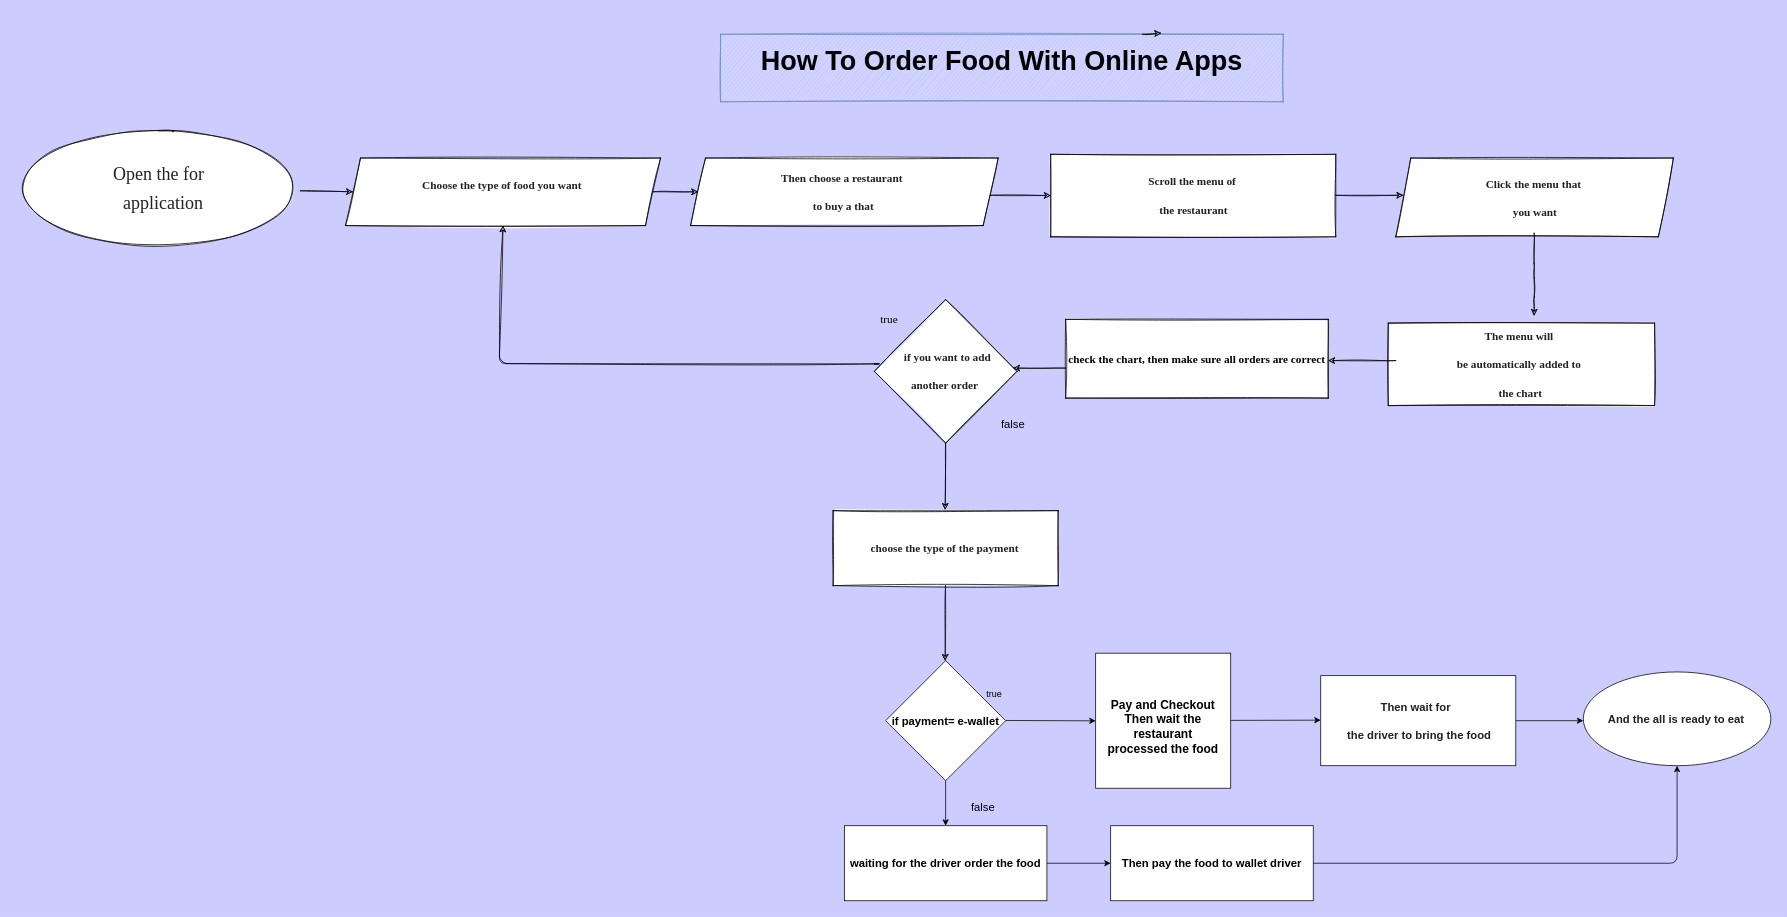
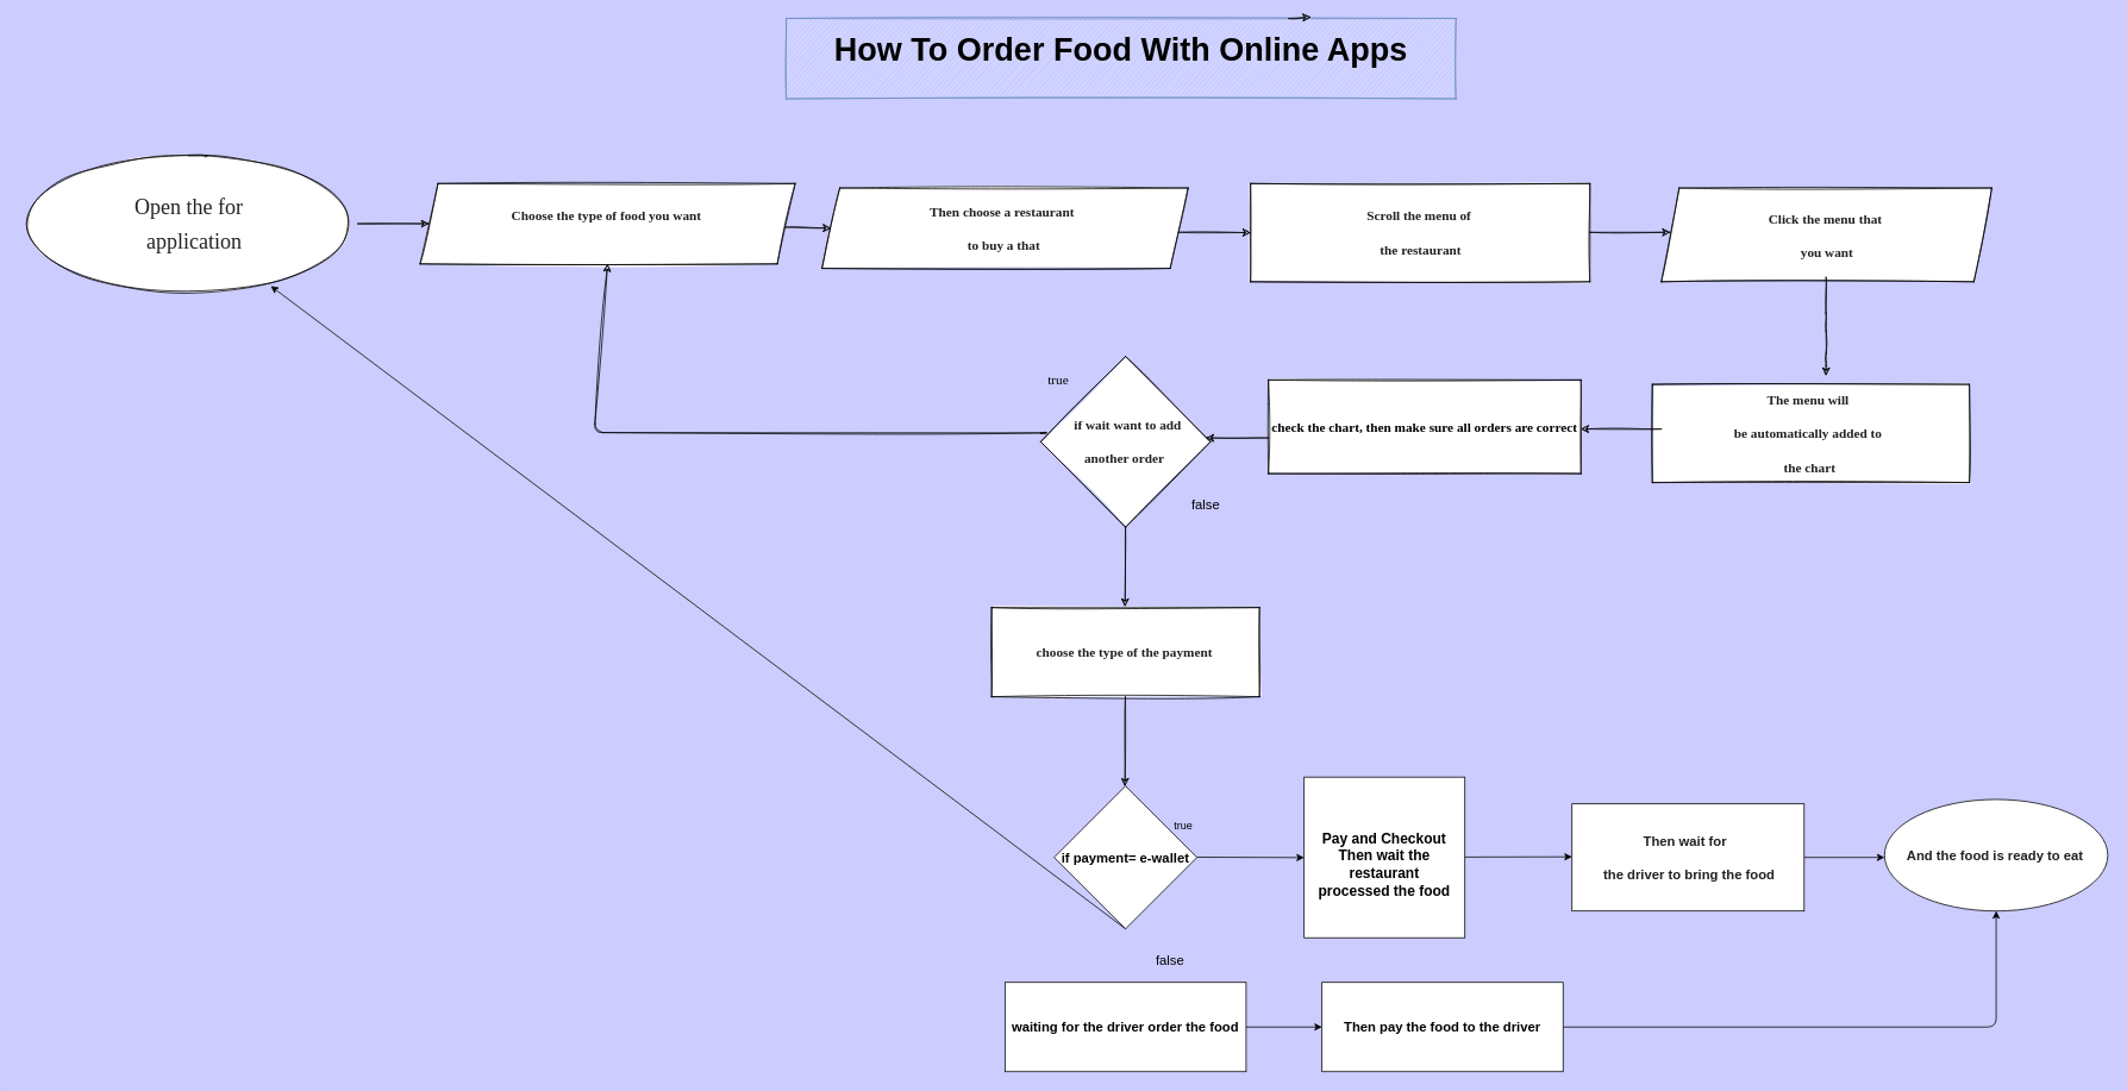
- <mxCell id="2" value="&lt;h1 style=&quot;font-size: 36px;&quot;&gt;How To Order Food With Online Apps&lt;br style=&quot;font-size: 36px;&quot;&gt;&lt;/h1&gt;" style="text;html=1;strokeColor=#6c8ebf;fillColor=#dae8fc;spacing=5;spacingTop=-20;whiteSpace=wrap;overflow=hidden;rounded=0;sketch=1;align=center;fontSize=36;" vertex="1" parent="1"><mxGeometry x="960" y="45" width="750" height="90" as="geometry" /></mxCell>
+ <mxCell id="2" value="&lt;h1 style=&quot;font-size: 36px;&quot;&gt;How To Order Food With Online Apps&lt;br style=&quot;font-size: 36px;&quot;&gt;&lt;/h1&gt;" style="text;html=1;strokeColor=#6c8ebf;fillColor=#dae8fc;spacing=5;spacingTop=-20;whiteSpace=wrap;overflow=hidden;rounded=0;sketch=1;align=center;fontSize=36;" vertex="1" parent="1"><mxGeometry x="880" y="20" width="750" height="90" as="geometry" /></mxCell>
- <mxCell id="6" value="&lt;pre class=&quot;tw-data-text tw-text-large tw-ta&quot; id=&quot;tw-target-text&quot; dir=&quot;ltr&quot; style=&quot;line-height: 36px ; border: none ; padding: 2px 0.14em 2px 0px ; position: relative ; margin-top: -2px ; margin-bottom: -2px ; resize: none ; font-family: inherit ; overflow: hidden ; width: 270.019px ; overflow-wrap: break-word ; color: rgb(32 , 33 , 36) ; font-size: 15px&quot;&gt;&lt;b style=&quot;font-family: inherit ; white-space: normal&quot;&gt;&lt;span class=&quot;Y2IQFc&quot; lang=&quot;en&quot;&gt;Choose the type &lt;/span&gt;of &lt;span style=&quot;font-family: inherit&quot;&gt;food you want&lt;/span&gt;&lt;/b&gt;&lt;br&gt;&lt;/pre&gt;&lt;div style=&quot;font-size: 15px&quot;&gt;&lt;span class=&quot;Y2IQFc&quot; lang=&quot;en&quot; style=&quot;font-size: 15px&quot;&gt;&lt;br style=&quot;font-size: 15px&quot;&gt;&lt;/span&gt;&lt;/div&gt;" style="shape=parallelogram;perimeter=parallelogramPerimeter;whiteSpace=wrap;html=1;fixedSize=1;sketch=1;fontFamily=Georgia;fontSize=15;" vertex="1" parent="1"><mxGeometry x="460" y="210" width="420" height="90" as="geometry" /></mxCell>
+ <mxCell id="6" value="&lt;pre class=&quot;tw-data-text tw-text-large tw-ta&quot; id=&quot;tw-target-text&quot; dir=&quot;ltr&quot; style=&quot;line-height: 36px ; border: none ; padding: 2px 0.14em 2px 0px ; position: relative ; margin-top: -2px ; margin-bottom: -2px ; resize: none ; font-family: inherit ; overflow: hidden ; width: 270.019px ; overflow-wrap: break-word ; color: rgb(32 , 33 , 36) ; font-size: 15px&quot;&gt;&lt;b style=&quot;font-family: inherit ; white-space: normal&quot;&gt;&lt;span class=&quot;Y2IQFc&quot; lang=&quot;en&quot;&gt;Choose the type &lt;/span&gt;of &lt;span style=&quot;font-family: inherit&quot;&gt;food you want&lt;/span&gt;&lt;/b&gt;&lt;br&gt;&lt;/pre&gt;&lt;div style=&quot;font-size: 15px&quot;&gt;&lt;span class=&quot;Y2IQFc&quot; lang=&quot;en&quot; style=&quot;font-size: 15px&quot;&gt;&lt;br style=&quot;font-size: 15px&quot;&gt;&lt;/span&gt;&lt;/div&gt;" style="shape=parallelogram;perimeter=parallelogramPerimeter;whiteSpace=wrap;html=1;fixedSize=1;sketch=1;fontFamily=Georgia;fontSize=15;" vertex="1" parent="1"><mxGeometry x="470" y="205" width="420" height="90" as="geometry" /></mxCell>
- <mxCell id="18" value="&lt;pre class=&quot;tw-data-text tw-text-large tw-ta&quot; id=&quot;tw-target-text&quot; dir=&quot;ltr&quot; style=&quot;font-size: 15px ; line-height: 36px ; border: none ; padding: 2px 0.14em 2px 0px ; position: relative ; margin-top: -2px ; margin-bottom: -2px ; resize: none ; font-family: inherit ; overflow: hidden ; width: 270.019px ; overflow-wrap: break-word ; color: rgb(32 , 33 , 36)&quot;&gt;&lt;span class=&quot;Y2IQFc&quot; lang=&quot;en&quot; style=&quot;font-size: 15px&quot;&gt;   if you want to add &lt;/span&gt;&lt;/pre&gt;&lt;pre class=&quot;tw-data-text tw-text-large tw-ta&quot; id=&quot;tw-target-text&quot; dir=&quot;ltr&quot; style=&quot;font-size: 15px ; line-height: 36px ; border: none ; padding: 2px 0.14em 2px 0px ; position: relative ; margin-top: -2px ; margin-bottom: -2px ; resize: none ; font-family: inherit ; overflow: hidden ; width: 270.019px ; overflow-wrap: break-word ; color: rgb(32 , 33 , 36)&quot;&gt;&lt;span class=&quot;Y2IQFc&quot; lang=&quot;en&quot; style=&quot;font-size: 15px&quot;&gt;another order&lt;/span&gt;&lt;/pre&gt;" style="rhombus;whiteSpace=wrap;html=1;sketch=1;fontFamily=Georgia;fontSize=15;align=center;fontStyle=1" vertex="1" parent="1"><mxGeometry x="1165" y="398.75" width="190" height="191.25" as="geometry" /></mxCell>
+ <mxCell id="18" value="&lt;pre class=&quot;tw-data-text tw-text-large tw-ta&quot; id=&quot;tw-target-text&quot; dir=&quot;ltr&quot; style=&quot;font-size: 15px ; line-height: 36px ; border: none ; padding: 2px 0.14em 2px 0px ; position: relative ; margin-top: -2px ; margin-bottom: -2px ; resize: none ; font-family: inherit ; overflow: hidden ; width: 270.019px ; overflow-wrap: break-word ; color: rgb(32 , 33 , 36)&quot;&gt;&lt;span class=&quot;Y2IQFc&quot; lang=&quot;en&quot; style=&quot;font-size: 15px&quot;&gt;   if wait want to add &lt;/span&gt;&lt;/pre&gt;&lt;pre class=&quot;tw-data-text tw-text-large tw-ta&quot; id=&quot;tw-target-text&quot; dir=&quot;ltr&quot; style=&quot;font-size: 15px ; line-height: 36px ; border: none ; padding: 2px 0.14em 2px 0px ; position: relative ; margin-top: -2px ; margin-bottom: -2px ; resize: none ; font-family: inherit ; overflow: hidden ; width: 270.019px ; overflow-wrap: break-word ; color: rgb(32 , 33 , 36)&quot;&gt;&lt;span class=&quot;Y2IQFc&quot; lang=&quot;en&quot; style=&quot;font-size: 15px&quot;&gt;another order&lt;/span&gt;&lt;/pre&gt;" style="rhombus;whiteSpace=wrap;html=1;sketch=1;fontFamily=Georgia;fontSize=15;align=center;fontStyle=1" vertex="1" parent="1"><mxGeometry x="1165" y="398.75" width="190" height="191.25" as="geometry" /></mxCell>
- <mxCell id="31" value="&lt;pre class=&quot;tw-data-text tw-text-large tw-ta&quot; id=&quot;tw-target-text&quot; dir=&quot;ltr&quot; style=&quot;line-height: 36px; border: none; padding: 2px 0.14em 2px 0px; position: relative; margin-top: -2px; margin-bottom: -2px; resize: none; font-family: inherit; overflow: hidden; width: 270.019px; overflow-wrap: break-word; color: rgb(32, 33, 36); font-size: 15px;&quot;&gt;&lt;span class=&quot;Y2IQFc&quot; lang=&quot;en&quot; style=&quot;line-height: 0; font-size: 15px;&quot;&gt;&lt;font style=&quot;font-size: 15px;&quot;&gt;And the &lt;/font&gt;&lt;/span&gt;all is ready to eat&lt;/pre&gt;" style="ellipse;whiteSpace=wrap;html=1;fontSize=15;align=center;fontStyle=1" vertex="1" parent="1"><mxGeometry x="2110" y="895" width="250" height="125" as="geometry" /></mxCell>
+ <mxCell id="31" value="&lt;pre class=&quot;tw-data-text tw-text-large tw-ta&quot; id=&quot;tw-target-text&quot; dir=&quot;ltr&quot; style=&quot;line-height: 36px; border: none; padding: 2px 0.14em 2px 0px; position: relative; margin-top: -2px; margin-bottom: -2px; resize: none; font-family: inherit; overflow: hidden; width: 270.019px; overflow-wrap: break-word; color: rgb(32, 33, 36); font-size: 15px;&quot;&gt;&lt;span class=&quot;Y2IQFc&quot; lang=&quot;en&quot; style=&quot;line-height: 0; font-size: 15px;&quot;&gt;&lt;font style=&quot;font-size: 15px;&quot;&gt;And the &lt;/font&gt;&lt;/span&gt;food is ready to eat&lt;/pre&gt;" style="ellipse;whiteSpace=wrap;html=1;fontSize=15;align=center;fontStyle=1" vertex="1" parent="1"><mxGeometry x="2110" y="895" width="250" height="125" as="geometry" /></mxCell>
- <mxCell id="32" value="" style="endArrow=classic;html=1;fontSize=15;exitX=0.5;exitY=1;exitDx=0;exitDy=0;" edge="1" parent="1" source="24" target="33"><mxGeometry width="50" height="50" relative="1" as="geometry"><mxPoint x="1260" y="1050" as="sourcePoint" /><mxPoint x="1260" y="1110" as="targetPoint" /></mxGeometry></mxCell>
+ <mxCell id="32" value="" style="endArrow=classic;html=1;fontSize=15;exitX=0.5;exitY=1;exitDx=0;exitDy=0;" edge="1" parent="1" source="24" target="4"><mxGeometry width="50" height="50" relative="1" as="geometry"><mxPoint x="1260" y="1050" as="sourcePoint" /><mxPoint x="1260" y="1110" as="targetPoint" /></mxGeometry></mxCell>
- <mxCell id="35" value="Then pay the food to wallet driver" style="rounded=0;whiteSpace=wrap;html=1;fontSize=15;fontStyle=1" vertex="1" parent="1"><mxGeometry x="1480" y="1100" width="270" height="100" as="geometry" /></mxCell>
+ <mxCell id="35" value="Then pay the food to the driver" style="rounded=0;whiteSpace=wrap;html=1;fontSize=15;fontStyle=1" vertex="1" parent="1"><mxGeometry x="1480" y="1100" width="270" height="100" as="geometry" /></mxCell>
